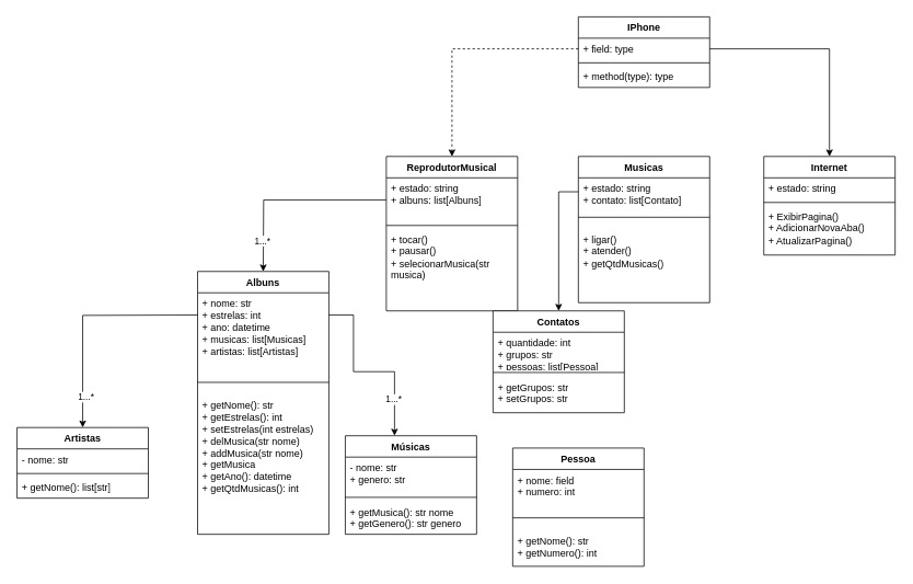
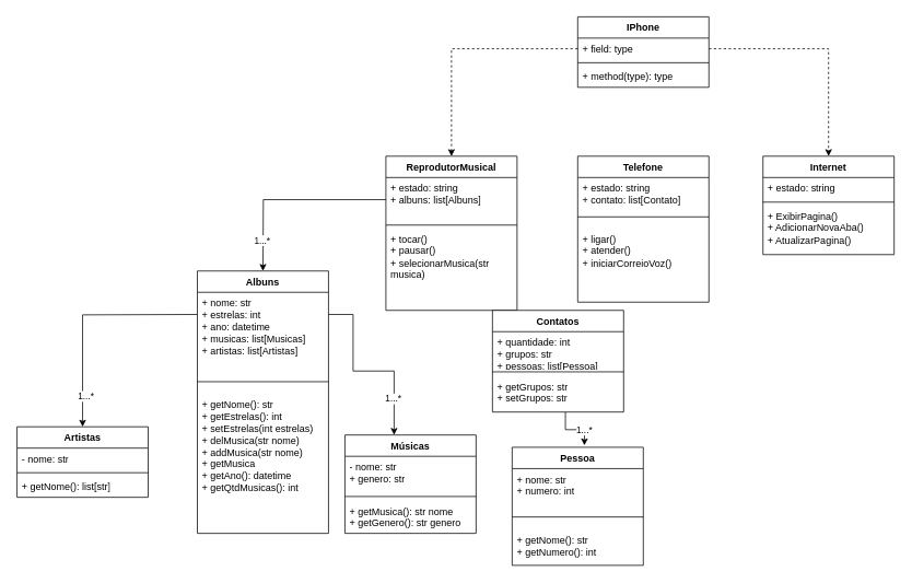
- <mxCell id="44" style="edgeStyle=orthogonalEdgeStyle;rounded=0;orthogonalLoop=1;jettySize=auto;html=1;exitX=1;exitY=0.5;exitDx=0;exitDy=0;" edge="1" parent="1" source="3" target="40"><mxGeometry relative="1" as="geometry"><mxPoint x="1000" y="210" as="targetPoint" /></mxGeometry></mxCell>
+ <mxCell id="44" style="edgeStyle=orthogonalEdgeStyle;rounded=0;orthogonalLoop=1;jettySize=auto;html=1;exitX=1;exitY=0.5;exitDx=0;exitDy=0;dashed=1;" edge="1" parent="1" source="3" target="40"><mxGeometry relative="1" as="geometry"><mxPoint x="1000" y="210" as="targetPoint" /></mxGeometry></mxCell>
- <mxCell id="25" value="Musicas" style="swimlane;fontStyle=1;align=center;verticalAlign=top;childLayout=stackLayout;horizontal=1;startSize=26;horizontalStack=0;resizeParent=1;resizeParentMax=0;resizeLast=0;collapsible=1;marginBottom=0;whiteSpace=wrap;html=1;" vertex="1" parent="1"><mxGeometry x="704" y="190" width="160" height="178" as="geometry" /></mxCell>
+ <mxCell id="25" value="Telefone" style="swimlane;fontStyle=1;align=center;verticalAlign=top;childLayout=stackLayout;horizontal=1;startSize=26;horizontalStack=0;resizeParent=1;resizeParentMax=0;resizeLast=0;collapsible=1;marginBottom=0;whiteSpace=wrap;html=1;" vertex="1" parent="1"><mxGeometry x="704" y="190" width="160" height="178" as="geometry" /></mxCell>
- <mxCell id="33" style="edgeStyle=orthogonalEdgeStyle;rounded=0;orthogonalLoop=1;jettySize=auto;html=1;exitX=0;exitY=0.5;exitDx=0;exitDy=0;" edge="1" parent="1" source="26" target="29"><mxGeometry relative="1" as="geometry"><mxPoint x="680" y="370" as="targetPoint" /></mxGeometry></mxCell>
- <mxCell id="28" value="+ ligar()&lt;div&gt;+ atender()&lt;/div&gt;&lt;div&gt;+ getQtdMusicas()&lt;/div&gt;" style="text;strokeColor=none;fillColor=none;align=left;verticalAlign=top;spacingLeft=4;spacingRight=4;overflow=hidden;rotatable=0;points=[[0,0.5],[1,0.5]];portConstraint=eastwest;whiteSpace=wrap;html=1;" vertex="1" parent="25"><mxGeometry y="88" width="160" height="90" as="geometry" /></mxCell>
+ <mxCell id="28" value="+ ligar()&lt;div&gt;+ atender()&lt;/div&gt;&lt;div&gt;+ iniciarCorreioVoz()&lt;/div&gt;" style="text;strokeColor=none;fillColor=none;align=left;verticalAlign=top;spacingLeft=4;spacingRight=4;overflow=hidden;rotatable=0;points=[[0,0.5],[1,0.5]];portConstraint=eastwest;whiteSpace=wrap;html=1;" vertex="1" parent="25"><mxGeometry y="88" width="160" height="90" as="geometry" /></mxCell>
+ <mxCell id="38" style="edgeStyle=orthogonalEdgeStyle;rounded=0;orthogonalLoop=1;jettySize=auto;html=1;exitX=0.556;exitY=1.009;exitDx=0;exitDy=0;entryX=0.551;entryY=-0.016;entryDx=0;entryDy=0;entryPerimeter=0;exitPerimeter=0;" edge="1" parent="1" source="32" target="34"><mxGeometry relative="1" as="geometry"><mxPoint x="604" y="475" as="sourcePoint" /></mxGeometry></mxCell>
+ <mxCell id="39" value="1...*" style="edgeLabel;html=1;align=center;verticalAlign=middle;resizable=0;points=[];" vertex="1" connectable="0" parent="38"><mxGeometry x="0.399" y="-1" relative="1" as="geometry"><mxPoint as="offset" /></mxGeometry></mxCell>
- <mxCell id="35" value="+ nome: field&lt;div&gt;+ numero: int&lt;/div&gt;&lt;div&gt;&lt;br&gt;&lt;/div&gt;" style="text;strokeColor=none;fillColor=none;align=left;verticalAlign=top;spacingLeft=4;spacingRight=4;overflow=hidden;rotatable=0;points=[[0,0.5],[1,0.5]];portConstraint=eastwest;whiteSpace=wrap;html=1;" vertex="1" parent="34"><mxGeometry y="26" width="160" height="44" as="geometry" /></mxCell>
+ <mxCell id="35" value="+ nome: str&lt;div&gt;+ numero: int&lt;/div&gt;&lt;div&gt;&lt;br&gt;&lt;/div&gt;" style="text;strokeColor=none;fillColor=none;align=left;verticalAlign=top;spacingLeft=4;spacingRight=4;overflow=hidden;rotatable=0;points=[[0,0.5],[1,0.5]];portConstraint=eastwest;whiteSpace=wrap;html=1;" vertex="1" parent="34"><mxGeometry y="26" width="160" height="44" as="geometry" /></mxCell>
